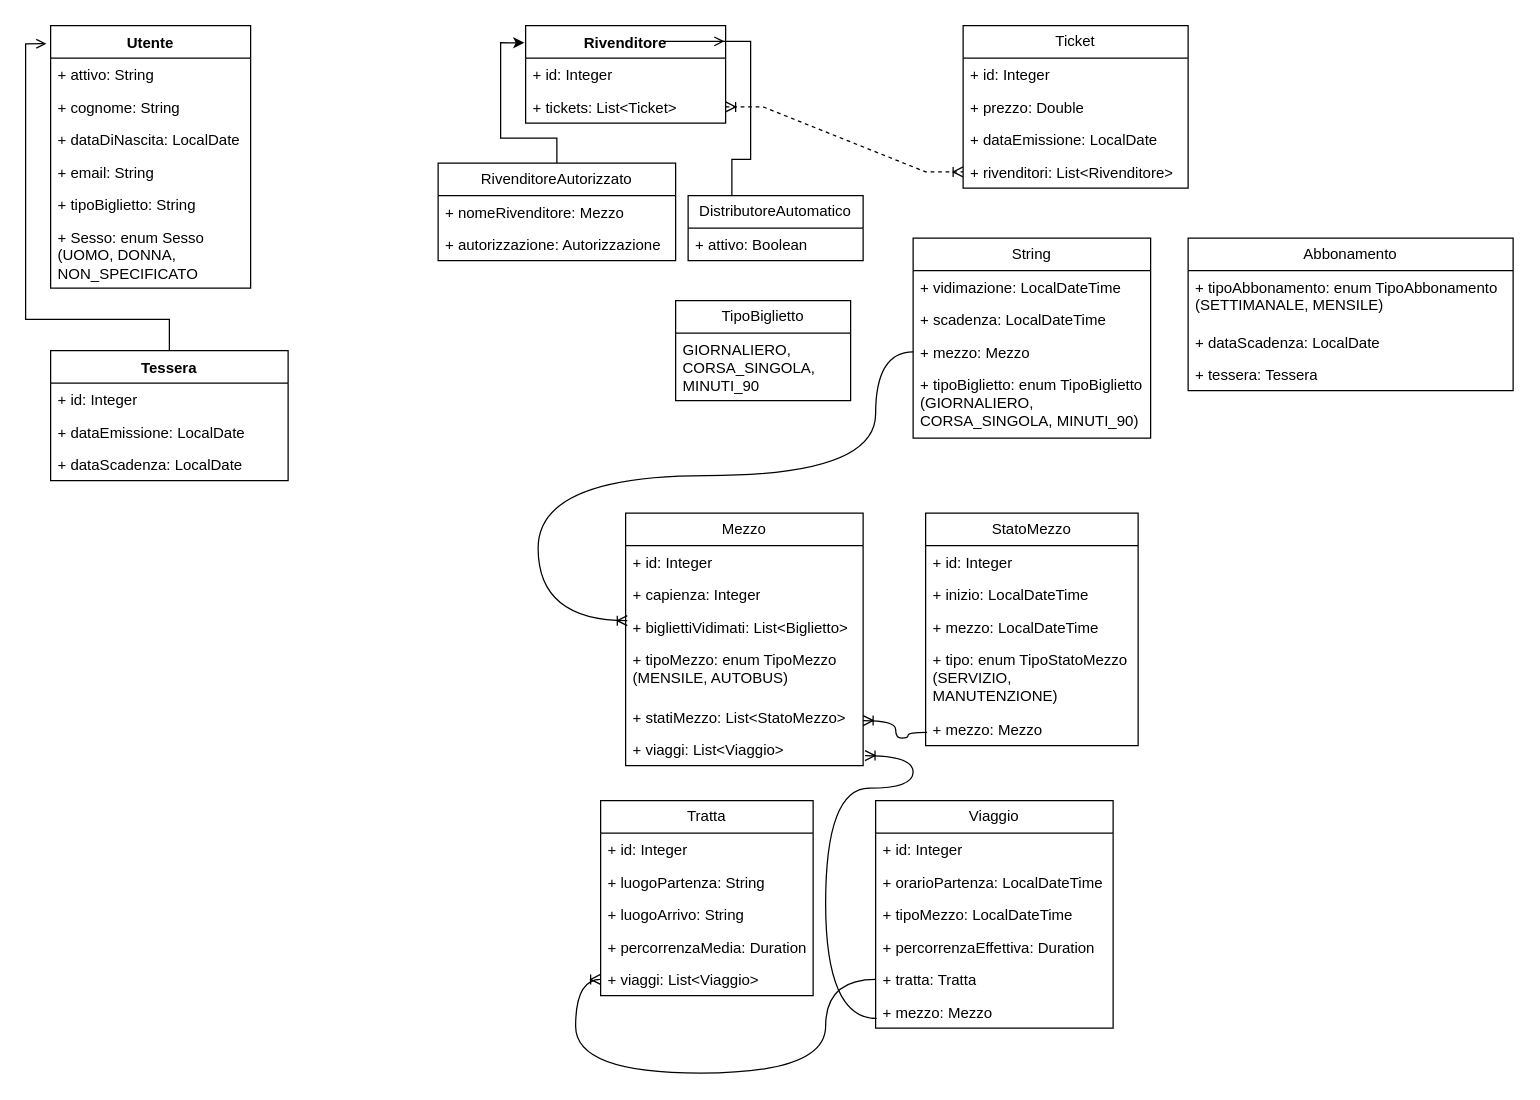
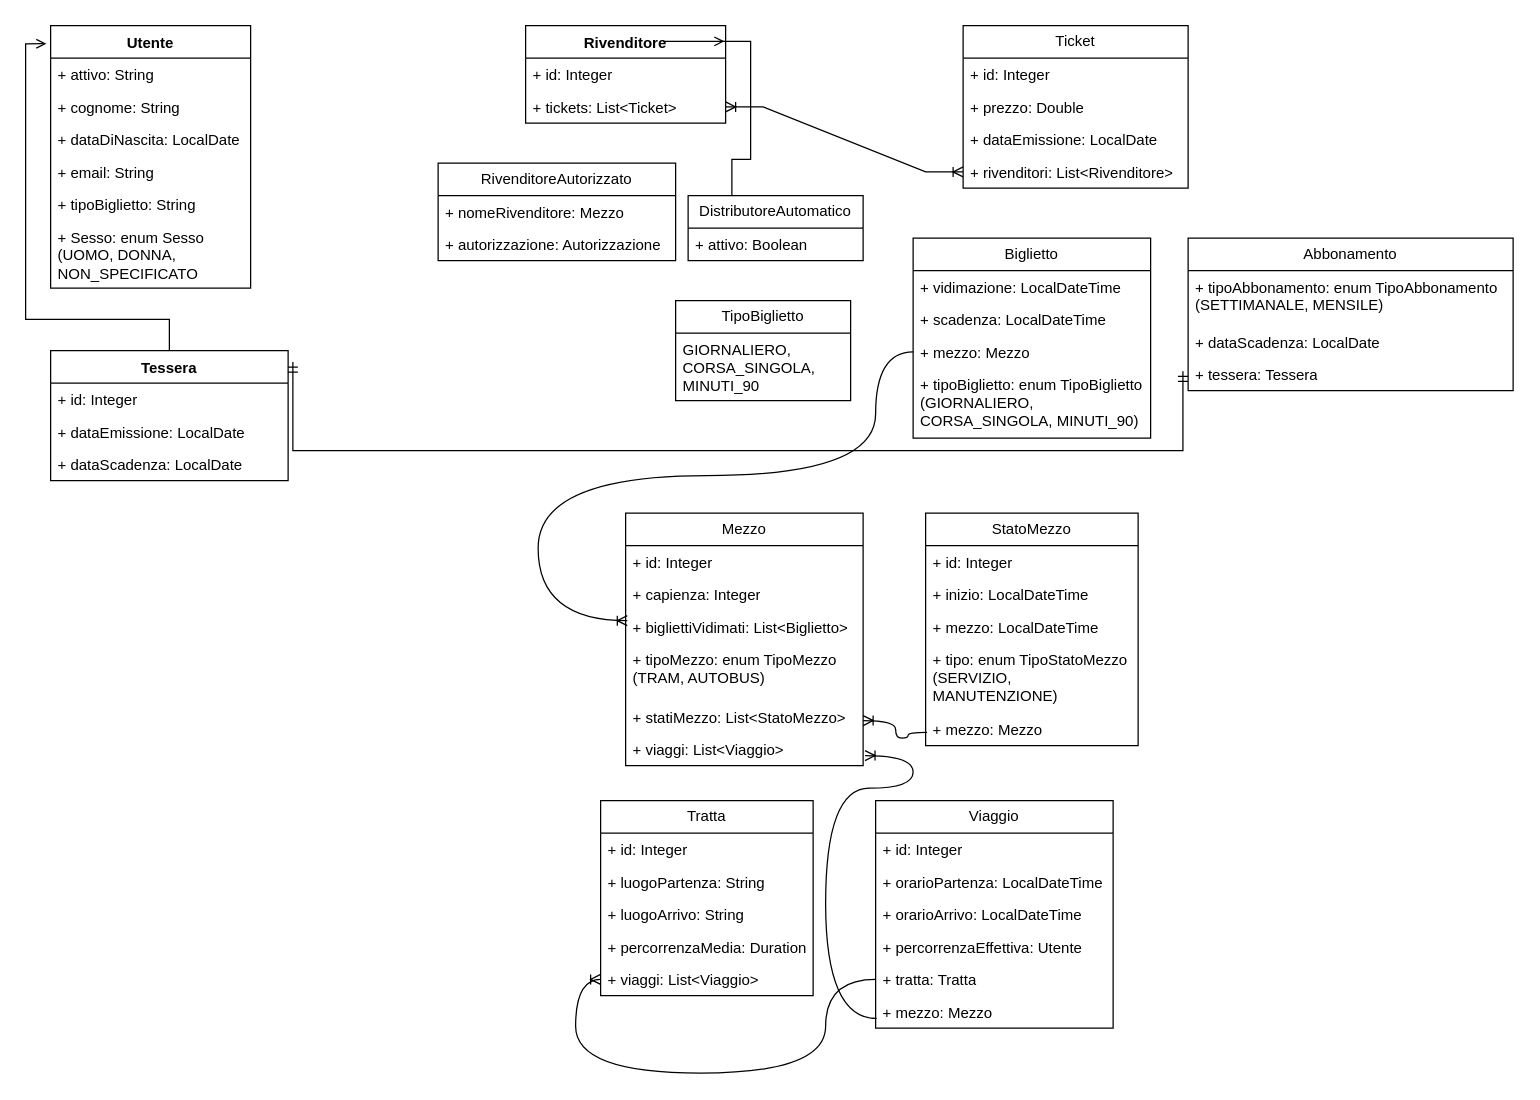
- <mxCell id="17" value="" style="edgeStyle=orthogonalEdgeStyle;rounded=0;orthogonalLoop=1;jettySize=auto;html=1;entryX=-0.006;entryY=0.176;entryDx=0;entryDy=0;entryPerimeter=0;" edge="1" parent="1" source="18" target="14"><mxGeometry relative="1" as="geometry" /></mxCell>
- <mxCell id="29" value="" style="edgeStyle=entityRelationEdgeStyle;fontSize=12;html=1;endArrow=ERoneToMany;startArrow=ERoneToMany;rounded=0;entryX=0;entryY=0.5;entryDx=0;entryDy=0;exitX=1;exitY=0.5;exitDx=0;exitDy=0;dashed=1;" edge="1" parent="1" source="16" target="28"><mxGeometry width="100" height="100" relative="1" as="geometry"><mxPoint x="530" y="180" as="sourcePoint" /><mxPoint x="630" y="80" as="targetPoint" /><Array as="points"><mxPoint x="690" y="90" /><mxPoint x="690" y="70" /><mxPoint x="690" y="80" /><mxPoint x="680" y="90" /></Array></mxGeometry></mxCell>
+ <mxCell id="29" value="" style="edgeStyle=entityRelationEdgeStyle;fontSize=12;html=1;endArrow=ERoneToMany;startArrow=ERoneToMany;rounded=0;entryX=0;entryY=0.5;entryDx=0;entryDy=0;exitX=1;exitY=0.5;exitDx=0;exitDy=0;" edge="1" parent="1" source="16" target="28"><mxGeometry width="100" height="100" relative="1" as="geometry"><mxPoint x="530" y="180" as="sourcePoint" /><mxPoint x="630" y="80" as="targetPoint" /><Array as="points"><mxPoint x="690" y="90" /><mxPoint x="690" y="70" /><mxPoint x="690" y="80" /><mxPoint x="680" y="90" /></Array></mxGeometry></mxCell>
- <mxCell id="30" value="String" style="swimlane;fontStyle=0;childLayout=stackLayout;horizontal=1;startSize=26;fillColor=none;horizontalStack=0;resizeParent=1;resizeParentMax=0;resizeLast=0;collapsible=1;marginBottom=0;whiteSpace=wrap;html=1;" vertex="1" parent="1"><mxGeometry x="730" y="190" width="190" height="160" as="geometry" /></mxCell>
+ <mxCell id="30" value="Biglietto" style="swimlane;fontStyle=0;childLayout=stackLayout;horizontal=1;startSize=26;fillColor=none;horizontalStack=0;resizeParent=1;resizeParentMax=0;resizeLast=0;collapsible=1;marginBottom=0;whiteSpace=wrap;html=1;" vertex="1" parent="1"><mxGeometry x="730" y="190" width="190" height="160" as="geometry" /></mxCell>
+ <mxCell id="41" value="" style="edgeStyle=elbowEdgeStyle;fontSize=12;html=1;endArrow=ERmandOne;startArrow=ERmandOne;rounded=0;entryX=-0.016;entryY=0.407;entryDx=0;entryDy=0;elbow=vertical;entryPerimeter=0;exitX=1.02;exitY=0.088;exitDx=0;exitDy=0;exitPerimeter=0;" edge="1" parent="1" source="10" target="40"><mxGeometry width="100" height="100" relative="1" as="geometry"><mxPoint x="468.92" y="310" as="sourcePoint" /><mxPoint x="938.92" y="369" as="targetPoint" /><Array as="points"><mxPoint x="590" y="360" /><mxPoint x="700" y="380" /></Array></mxGeometry></mxCell>
- <mxCell id="46" value="+ tipoMezzo: enum TipoMezzo (MENSILE, AUTOBUS)" style="text;strokeColor=none;fillColor=none;align=left;verticalAlign=top;spacingLeft=4;spacingRight=4;overflow=hidden;rotatable=0;points=[[0,0.5],[1,0.5]];portConstraint=eastwest;whiteSpace=wrap;html=1;" vertex="1" parent="42"><mxGeometry y="104" width="190" height="46" as="geometry" /></mxCell>
+ <mxCell id="46" value="+ tipoMezzo: enum TipoMezzo (TRAM, AUTOBUS)" style="text;strokeColor=none;fillColor=none;align=left;verticalAlign=top;spacingLeft=4;spacingRight=4;overflow=hidden;rotatable=0;points=[[0,0.5],[1,0.5]];portConstraint=eastwest;whiteSpace=wrap;html=1;" vertex="1" parent="42"><mxGeometry y="104" width="190" height="46" as="geometry" /></mxCell>
- <mxCell id="66" value="+ tipoMezzo: LocalDateTime" style="text;strokeColor=none;fillColor=none;align=left;verticalAlign=top;spacingLeft=4;spacingRight=4;overflow=hidden;rotatable=0;points=[[0,0.5],[1,0.5]];portConstraint=eastwest;whiteSpace=wrap;html=1;" vertex="1" parent="63"><mxGeometry y="78" width="190" height="26" as="geometry" /></mxCell>
+ <mxCell id="66" value="+ orarioArrivo: LocalDateTime" style="text;strokeColor=none;fillColor=none;align=left;verticalAlign=top;spacingLeft=4;spacingRight=4;overflow=hidden;rotatable=0;points=[[0,0.5],[1,0.5]];portConstraint=eastwest;whiteSpace=wrap;html=1;" vertex="1" parent="63"><mxGeometry y="78" width="190" height="26" as="geometry" /></mxCell>
- <mxCell id="67" value="+ percorrenzaEffettiva: Duration" style="text;strokeColor=none;fillColor=none;align=left;verticalAlign=top;spacingLeft=4;spacingRight=4;overflow=hidden;rotatable=0;points=[[0,0.5],[1,0.5]];portConstraint=eastwest;whiteSpace=wrap;html=1;" vertex="1" parent="63"><mxGeometry y="104" width="190" height="26" as="geometry" /></mxCell>
+ <mxCell id="67" value="+ percorrenzaEffettiva: Utente" style="text;strokeColor=none;fillColor=none;align=left;verticalAlign=top;spacingLeft=4;spacingRight=4;overflow=hidden;rotatable=0;points=[[0,0.5],[1,0.5]];portConstraint=eastwest;whiteSpace=wrap;html=1;" vertex="1" parent="63"><mxGeometry y="104" width="190" height="26" as="geometry" /></mxCell>
